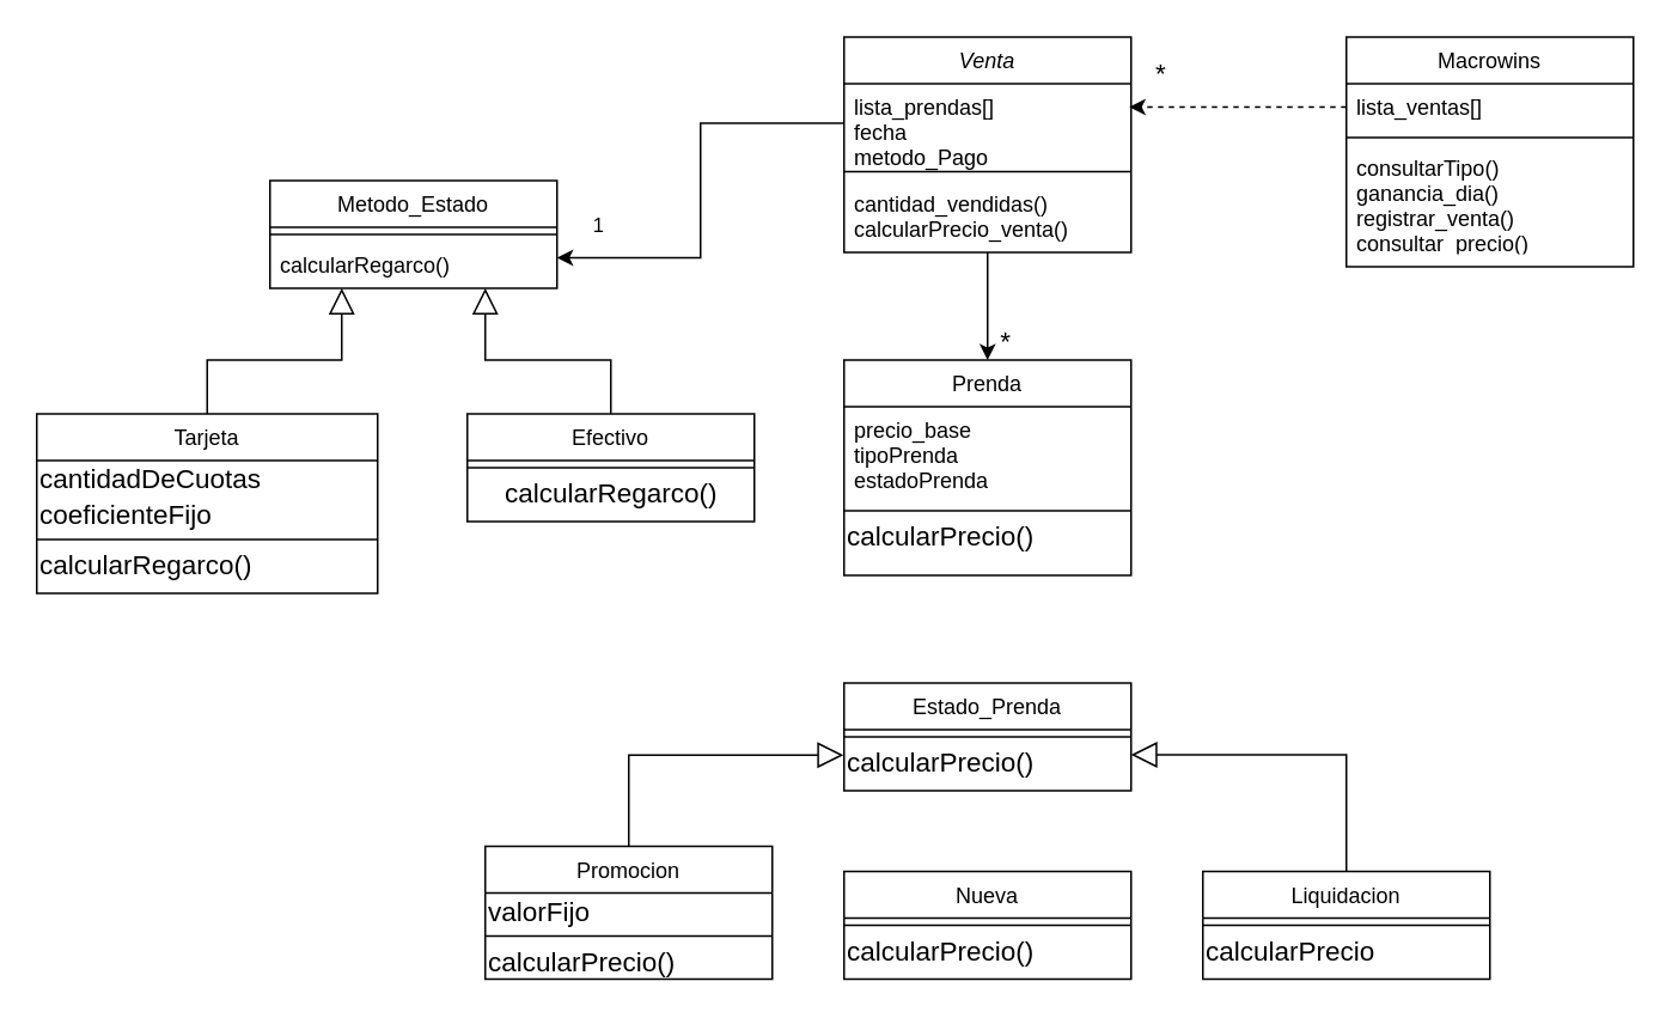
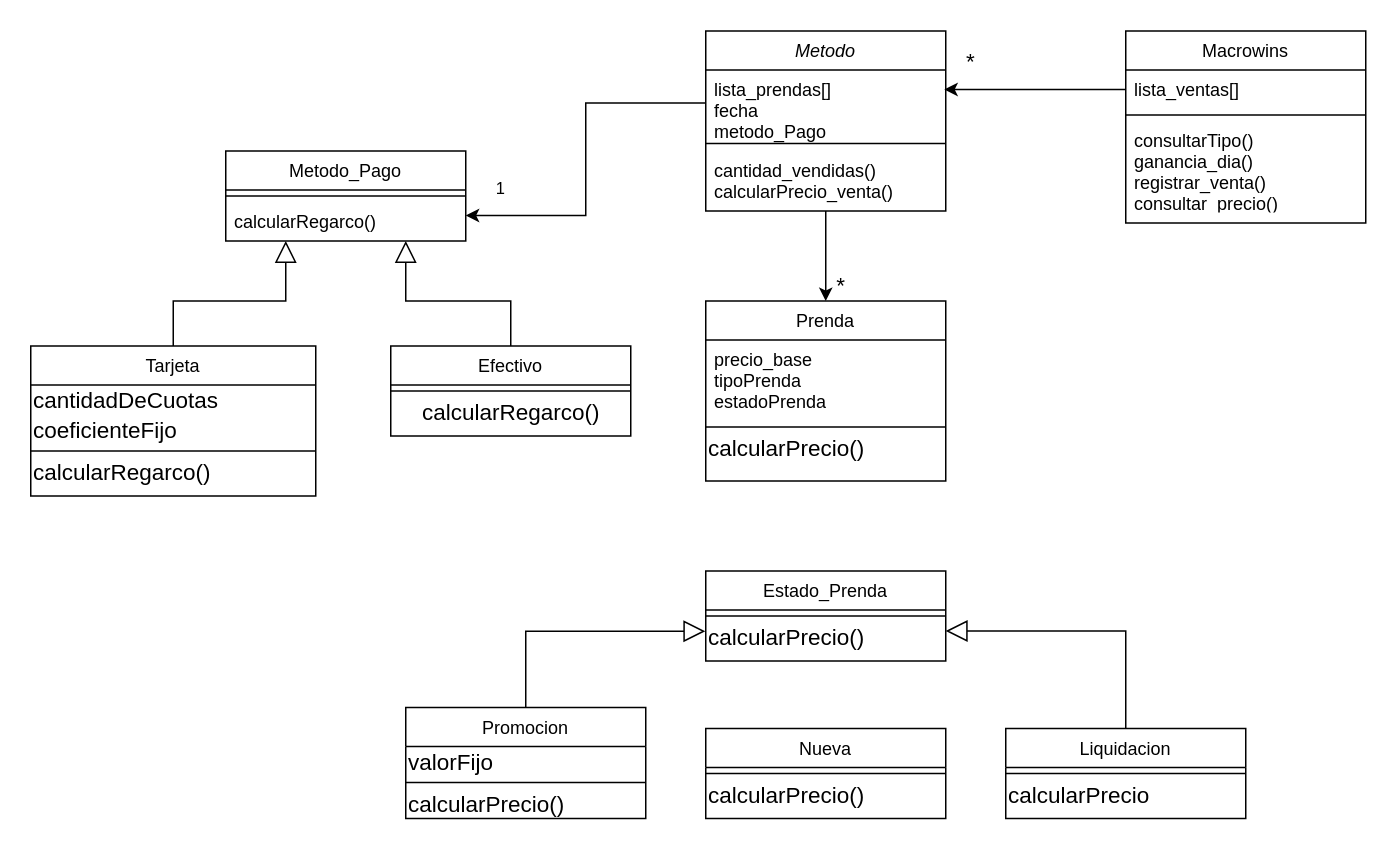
- <mxCell id="3" value="Venta" style="swimlane;fontStyle=2;align=center;verticalAlign=top;childLayout=stackLayout;horizontal=1;startSize=26;horizontalStack=0;resizeParent=1;resizeLast=0;collapsible=1;marginBottom=0;rounded=0;shadow=0;strokeWidth=1;" parent="1" vertex="1"><mxGeometry x="470" y="20" width="160" height="120" as="geometry"><mxRectangle x="230" y="140" width="160" height="26" as="alternateBounds" /></mxGeometry></mxCell>
+ <mxCell id="3" value="Metodo" style="swimlane;fontStyle=2;align=center;verticalAlign=top;childLayout=stackLayout;horizontal=1;startSize=26;horizontalStack=0;resizeParent=1;resizeLast=0;collapsible=1;marginBottom=0;rounded=0;shadow=0;strokeWidth=1;" parent="1" vertex="1"><mxGeometry x="470" y="20" width="160" height="120" as="geometry"><mxRectangle x="230" y="140" width="160" height="26" as="alternateBounds" /></mxGeometry></mxCell>
- <mxCell id="19" value="*" style="edgeStyle=orthogonalEdgeStyle;rounded=0;orthogonalLoop=1;jettySize=auto;html=1;exitX=0;exitY=0.5;exitDx=0;exitDy=0;entryX=0.994;entryY=0.295;entryDx=0;entryDy=0;entryPerimeter=0;fontSize=15;align=left;dashed=1;" parent="1" source="12" target="4" edge="1"><mxGeometry x="0.783" y="-19" relative="1" as="geometry"><Array as="points"><mxPoint x="630" y="59" /><mxPoint x="630" y="59" /></Array><mxPoint as="offset" /></mxGeometry></mxCell>
+ <mxCell id="19" value="*" style="edgeStyle=orthogonalEdgeStyle;rounded=0;orthogonalLoop=1;jettySize=auto;html=1;exitX=0;exitY=0.5;exitDx=0;exitDy=0;entryX=0.994;entryY=0.295;entryDx=0;entryDy=0;entryPerimeter=0;fontSize=15;align=left;" parent="1" source="12" target="4" edge="1"><mxGeometry x="0.783" y="-19" relative="1" as="geometry"><Array as="points"><mxPoint x="630" y="59" /><mxPoint x="630" y="59" /></Array><mxPoint as="offset" /></mxGeometry></mxCell>
- <mxCell id="15" value="Metodo_Estado" style="swimlane;fontStyle=0;align=center;verticalAlign=top;childLayout=stackLayout;horizontal=1;startSize=26;horizontalStack=0;resizeParent=1;resizeLast=0;collapsible=1;marginBottom=0;rounded=0;shadow=0;strokeWidth=1;" parent="1" vertex="1"><mxGeometry x="150" y="100" width="160" height="60" as="geometry"><mxRectangle x="130" y="380" width="160" height="26" as="alternateBounds" /></mxGeometry></mxCell>
+ <mxCell id="15" value="Metodo_Pago" style="swimlane;fontStyle=0;align=center;verticalAlign=top;childLayout=stackLayout;horizontal=1;startSize=26;horizontalStack=0;resizeParent=1;resizeLast=0;collapsible=1;marginBottom=0;rounded=0;shadow=0;strokeWidth=1;" parent="1" vertex="1"><mxGeometry x="150" y="100" width="160" height="60" as="geometry"><mxRectangle x="130" y="380" width="160" height="26" as="alternateBounds" /></mxGeometry></mxCell>
